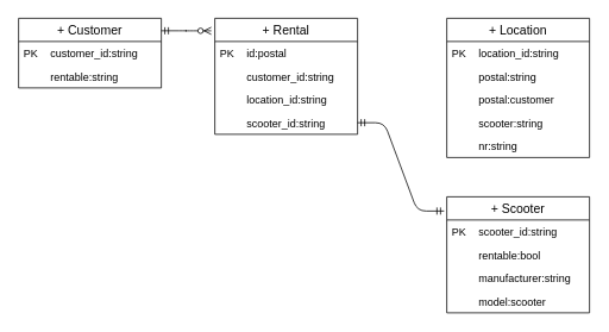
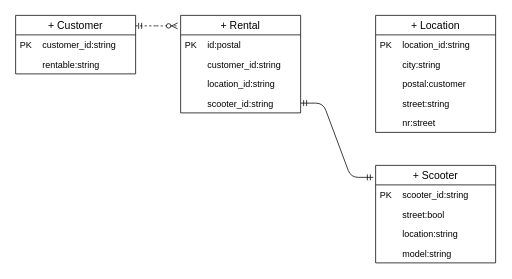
- <mxCell id="19" value="" style="edgeStyle=entityRelationEdgeStyle;fontSize=12;html=1;endArrow=ERzeroToMany;startArrow=ERmandOne;exitX=1;exitY=0.179;exitDx=0;exitDy=0;exitPerimeter=0;entryX=-0.025;entryY=0.108;entryDx=0;entryDy=0;entryPerimeter=0;" edge="1" parent="1" source="2" target="20"><mxGeometry width="100" height="100" relative="1" as="geometry"><mxPoint x="160" y="250" as="sourcePoint" /><mxPoint x="219" y="80" as="targetPoint" /></mxGeometry></mxCell>
+ <mxCell id="19" value="" style="edgeStyle=entityRelationEdgeStyle;fontSize=12;html=1;endArrow=ERzeroToMany;startArrow=ERmandOne;exitX=1;exitY=0.179;exitDx=0;exitDy=0;exitPerimeter=0;entryX=-0.025;entryY=0.108;entryDx=0;entryDy=0;entryPerimeter=0;dashed=1;" edge="1" parent="1" source="2" target="20"><mxGeometry width="100" height="100" relative="1" as="geometry"><mxPoint x="160" y="250" as="sourcePoint" /><mxPoint x="219" y="80" as="targetPoint" /></mxGeometry></mxCell>
- <mxCell id="10" value="postal:string" style="shape=partialRectangle;top=0;left=0;right=0;bottom=0;align=left;verticalAlign=top;fillColor=none;spacingLeft=34;spacingRight=4;overflow=hidden;rotatable=0;points=[[0,0.5],[1,0.5]];portConstraint=eastwest;dropTarget=0;fontSize=12;" vertex="1" parent="7"><mxGeometry y="52" width="160" height="26" as="geometry" /></mxCell>
+ <mxCell id="10" value="city:string" style="shape=partialRectangle;top=0;left=0;right=0;bottom=0;align=left;verticalAlign=top;fillColor=none;spacingLeft=34;spacingRight=4;overflow=hidden;rotatable=0;points=[[0,0.5],[1,0.5]];portConstraint=eastwest;dropTarget=0;fontSize=12;" vertex="1" parent="7"><mxGeometry y="52" width="160" height="26" as="geometry" /></mxCell>
- <mxCell id="14" value="scooter:string" style="shape=partialRectangle;top=0;left=0;right=0;bottom=0;align=left;verticalAlign=top;fillColor=none;spacingLeft=34;spacingRight=4;overflow=hidden;rotatable=0;points=[[0,0.5],[1,0.5]];portConstraint=eastwest;dropTarget=0;fontSize=12;" vertex="1" parent="7"><mxGeometry y="104" width="160" height="26" as="geometry" /></mxCell>
+ <mxCell id="14" value="street:string" style="shape=partialRectangle;top=0;left=0;right=0;bottom=0;align=left;verticalAlign=top;fillColor=none;spacingLeft=34;spacingRight=4;overflow=hidden;rotatable=0;points=[[0,0.5],[1,0.5]];portConstraint=eastwest;dropTarget=0;fontSize=12;" vertex="1" parent="7"><mxGeometry y="104" width="160" height="26" as="geometry" /></mxCell>
- <mxCell id="16" value="nr:string" style="shape=partialRectangle;top=0;left=0;right=0;bottom=0;align=left;verticalAlign=top;fillColor=none;spacingLeft=34;spacingRight=4;overflow=hidden;rotatable=0;points=[[0,0.5],[1,0.5]];portConstraint=eastwest;dropTarget=0;fontSize=12;" vertex="1" parent="7"><mxGeometry y="130" width="160" height="26" as="geometry" /></mxCell>
+ <mxCell id="16" value="nr:street" style="shape=partialRectangle;top=0;left=0;right=0;bottom=0;align=left;verticalAlign=top;fillColor=none;spacingLeft=34;spacingRight=4;overflow=hidden;rotatable=0;points=[[0,0.5],[1,0.5]];portConstraint=eastwest;dropTarget=0;fontSize=12;" vertex="1" parent="7"><mxGeometry y="130" width="160" height="26" as="geometry" /></mxCell>
- <mxCell id="32" value="rentable:bool" style="shape=partialRectangle;top=0;left=0;right=0;bottom=0;align=left;verticalAlign=top;fillColor=none;spacingLeft=34;spacingRight=4;overflow=hidden;rotatable=0;points=[[0,0.5],[1,0.5]];portConstraint=eastwest;dropTarget=0;fontSize=12;" vertex="1" parent="29"><mxGeometry y="52" width="160" height="26" as="geometry" /></mxCell>
+ <mxCell id="32" value="street:bool" style="shape=partialRectangle;top=0;left=0;right=0;bottom=0;align=left;verticalAlign=top;fillColor=none;spacingLeft=34;spacingRight=4;overflow=hidden;rotatable=0;points=[[0,0.5],[1,0.5]];portConstraint=eastwest;dropTarget=0;fontSize=12;" vertex="1" parent="29"><mxGeometry y="52" width="160" height="26" as="geometry" /></mxCell>
- <mxCell id="34" value="manufacturer:string" style="shape=partialRectangle;top=0;left=0;right=0;bottom=0;align=left;verticalAlign=top;fillColor=none;spacingLeft=34;spacingRight=4;overflow=hidden;rotatable=0;points=[[0,0.5],[1,0.5]];portConstraint=eastwest;dropTarget=0;fontSize=12;" vertex="1" parent="29"><mxGeometry y="78" width="160" height="26" as="geometry" /></mxCell>
+ <mxCell id="34" value="location:string" style="shape=partialRectangle;top=0;left=0;right=0;bottom=0;align=left;verticalAlign=top;fillColor=none;spacingLeft=34;spacingRight=4;overflow=hidden;rotatable=0;points=[[0,0.5],[1,0.5]];portConstraint=eastwest;dropTarget=0;fontSize=12;" vertex="1" parent="29"><mxGeometry y="78" width="160" height="26" as="geometry" /></mxCell>
- <mxCell id="36" value="model:scooter" style="shape=partialRectangle;top=0;left=0;right=0;bottom=0;align=left;verticalAlign=top;fillColor=none;spacingLeft=34;spacingRight=4;overflow=hidden;rotatable=0;points=[[0,0.5],[1,0.5]];portConstraint=eastwest;dropTarget=0;fontSize=12;" vertex="1" parent="29"><mxGeometry y="104" width="160" height="26" as="geometry" /></mxCell>
+ <mxCell id="36" value="model:string" style="shape=partialRectangle;top=0;left=0;right=0;bottom=0;align=left;verticalAlign=top;fillColor=none;spacingLeft=34;spacingRight=4;overflow=hidden;rotatable=0;points=[[0,0.5],[1,0.5]];portConstraint=eastwest;dropTarget=0;fontSize=12;" vertex="1" parent="29"><mxGeometry y="104" width="160" height="26" as="geometry" /></mxCell>
